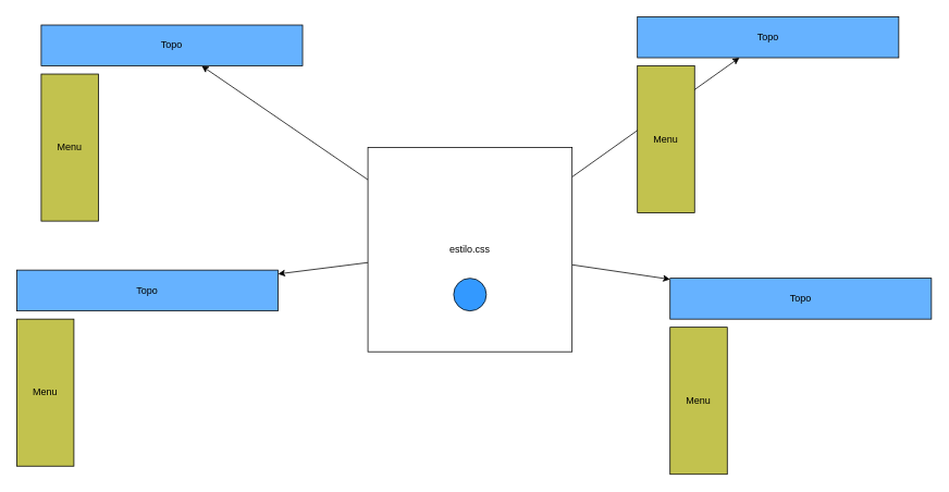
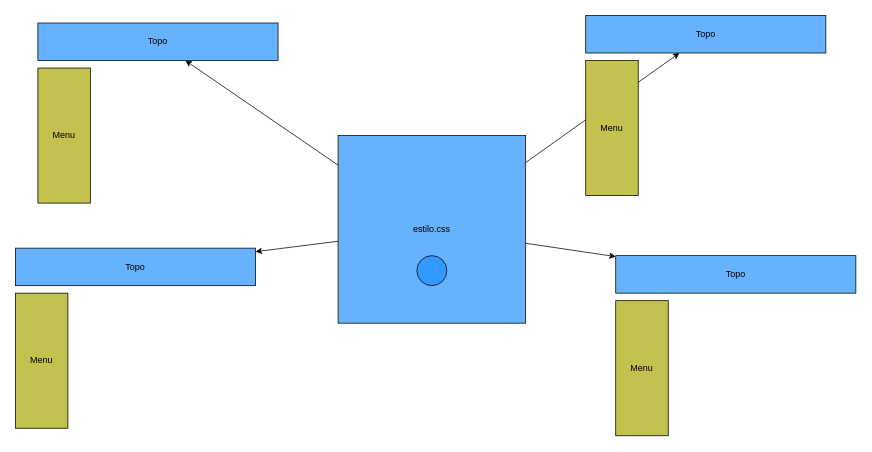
- <mxCell id="6" value="&lt;font color=&quot;#000000&quot;&gt;estilo.css&lt;/font&gt;" style="whiteSpace=wrap;html=1;aspect=fixed;strokeColor=#000000;fillColor=#FFFFFF;" vertex="1" parent="1"><mxGeometry x="450" y="180" width="250" height="250" as="geometry" /></mxCell>
+ <mxCell id="6" value="&lt;font color=&quot;#000000&quot;&gt;estilo.css&lt;/font&gt;" style="whiteSpace=wrap;html=1;aspect=fixed;strokeColor=#000000;fillColor=#66b2ff;" vertex="1" parent="1"><mxGeometry x="450" y="180" width="250" height="250" as="geometry" /></mxCell>
